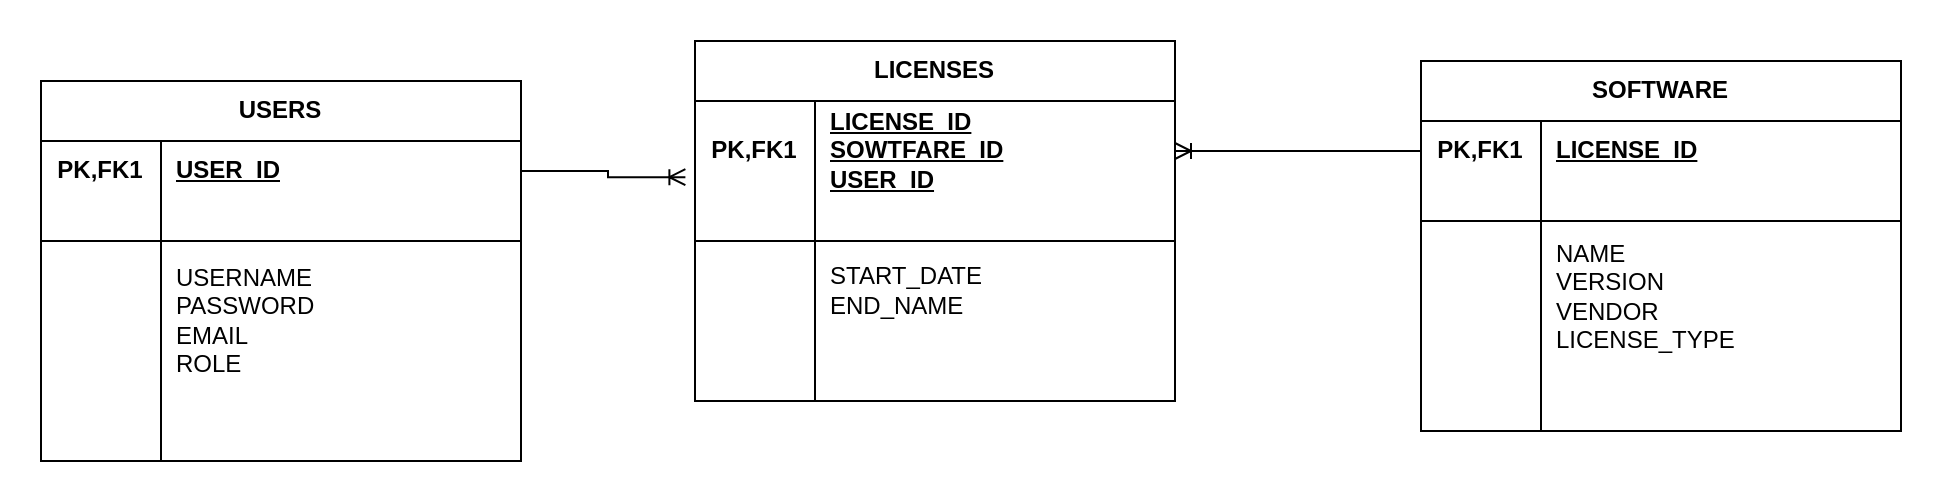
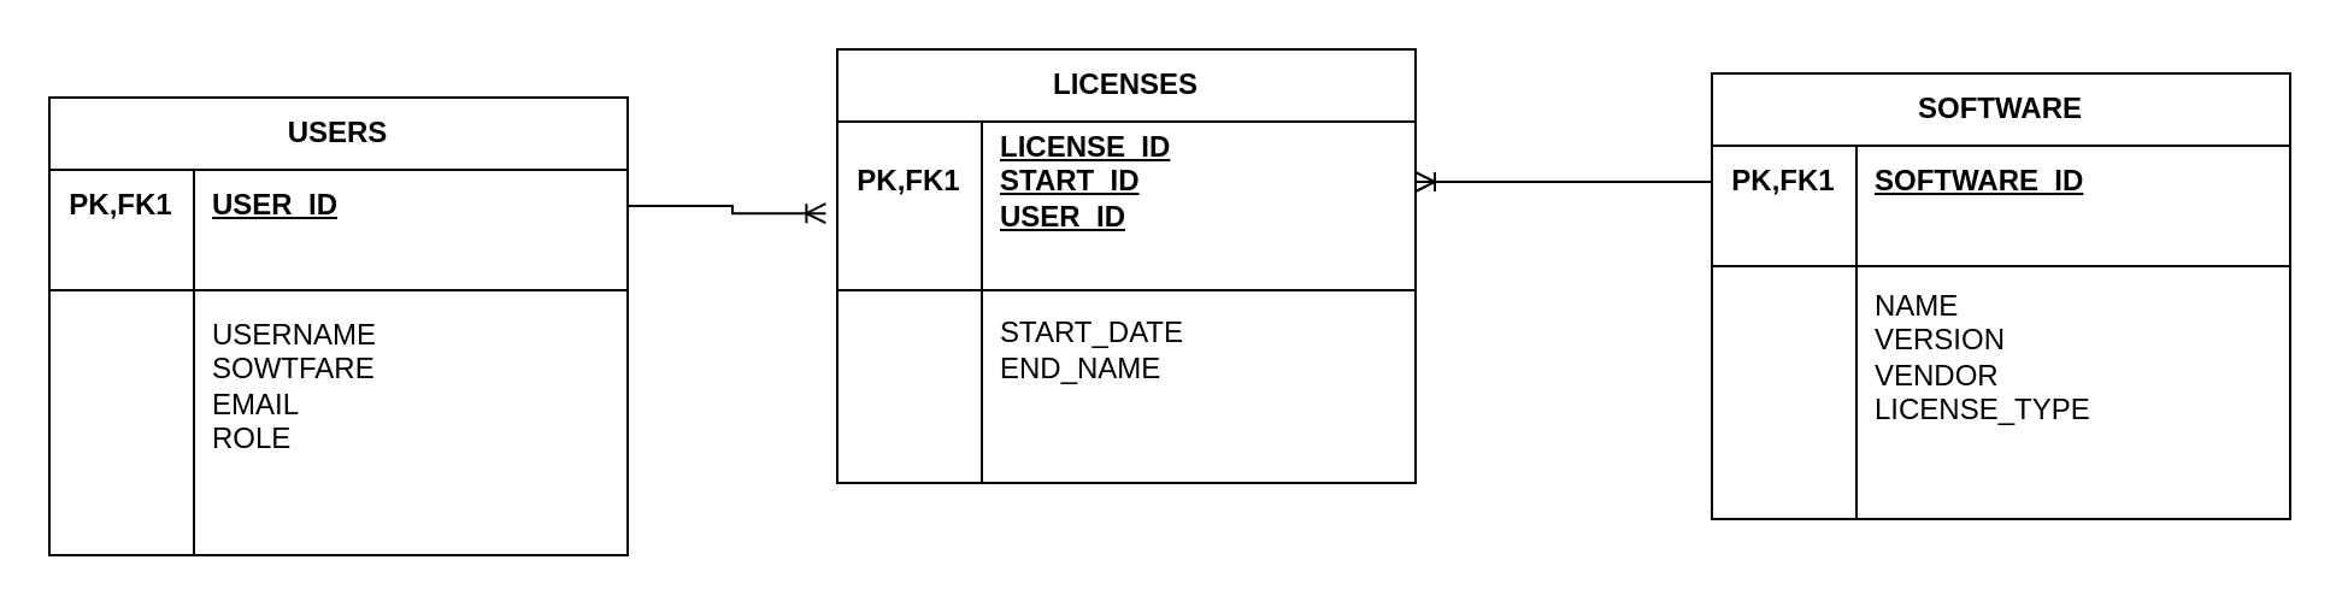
- <mxCell id="33" value="LICENSE_ID&lt;br&gt;SOWTFARE_ID&lt;br&gt;USER_ID" style="shape=partialRectangle;connectable=0;fillColor=none;top=0;left=0;bottom=0;right=0;align=left;spacingLeft=6;fontStyle=5;overflow=hidden;html=1;whiteSpace=wrap;" parent="31" vertex="1"><mxGeometry x="60" width="180" height="50" as="geometry"><mxRectangle width="180" height="50" as="alternateBounds" /></mxGeometry></mxCell>
+ <mxCell id="33" value="LICENSE_ID&lt;br&gt;START_ID&lt;br&gt;USER_ID" style="shape=partialRectangle;connectable=0;fillColor=none;top=0;left=0;bottom=0;right=0;align=left;spacingLeft=6;fontStyle=5;overflow=hidden;html=1;whiteSpace=wrap;" parent="31" vertex="1"><mxGeometry x="60" width="180" height="50" as="geometry"><mxRectangle width="180" height="50" as="alternateBounds" /></mxGeometry></mxCell>
- <mxCell id="20" value="LICENSE_ID" style="shape=partialRectangle;connectable=0;fillColor=none;top=0;left=0;bottom=0;right=0;align=left;spacingLeft=6;fontStyle=5;overflow=hidden;html=1;whiteSpace=wrap;" parent="18" vertex="1"><mxGeometry x="60" width="180" height="30" as="geometry"><mxRectangle width="180" height="30" as="alternateBounds" /></mxGeometry></mxCell>
+ <mxCell id="20" value="SOFTWARE_ID" style="shape=partialRectangle;connectable=0;fillColor=none;top=0;left=0;bottom=0;right=0;align=left;spacingLeft=6;fontStyle=5;overflow=hidden;html=1;whiteSpace=wrap;" parent="18" vertex="1"><mxGeometry x="60" width="180" height="30" as="geometry"><mxRectangle width="180" height="30" as="alternateBounds" /></mxGeometry></mxCell>
- <mxCell id="12" value="USERNAME&lt;br&gt;PASSWORD&lt;br&gt;EMAIL&lt;br&gt;ROLE" style="shape=partialRectangle;connectable=0;fillColor=none;top=0;left=0;bottom=0;right=0;align=left;spacingLeft=6;overflow=hidden;html=1;whiteSpace=wrap;" parent="10" vertex="1"><mxGeometry x="60" width="180" height="80" as="geometry"><mxRectangle width="180" height="80" as="alternateBounds" /></mxGeometry></mxCell>
+ <mxCell id="12" value="USERNAME&lt;br&gt;SOWTFARE&lt;br&gt;EMAIL&lt;br&gt;ROLE" style="shape=partialRectangle;connectable=0;fillColor=none;top=0;left=0;bottom=0;right=0;align=left;spacingLeft=6;overflow=hidden;html=1;whiteSpace=wrap;" parent="10" vertex="1"><mxGeometry x="60" width="180" height="80" as="geometry"><mxRectangle width="180" height="80" as="alternateBounds" /></mxGeometry></mxCell>
